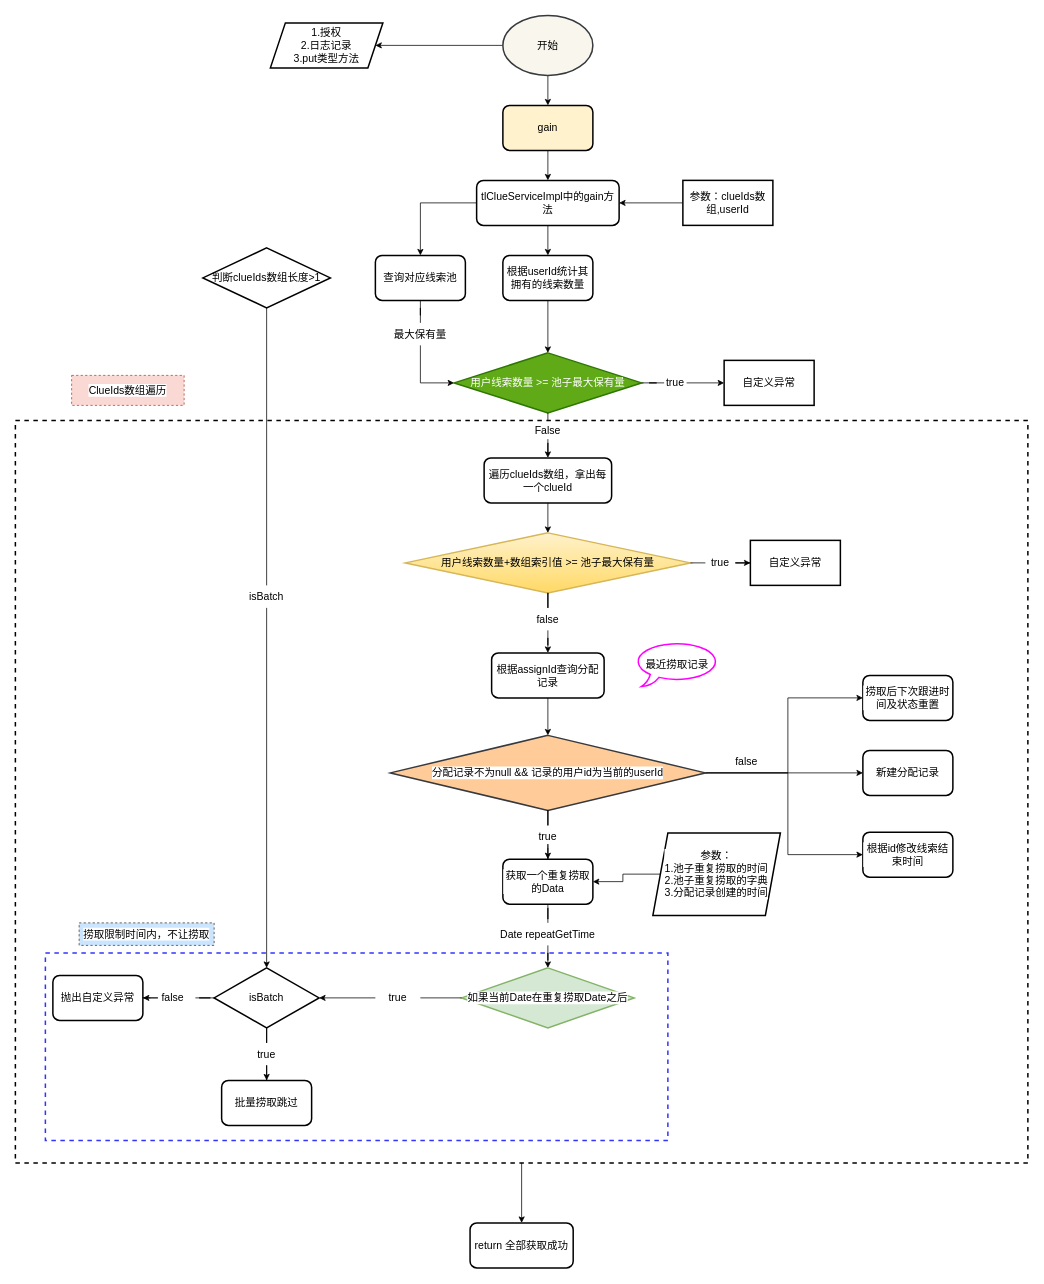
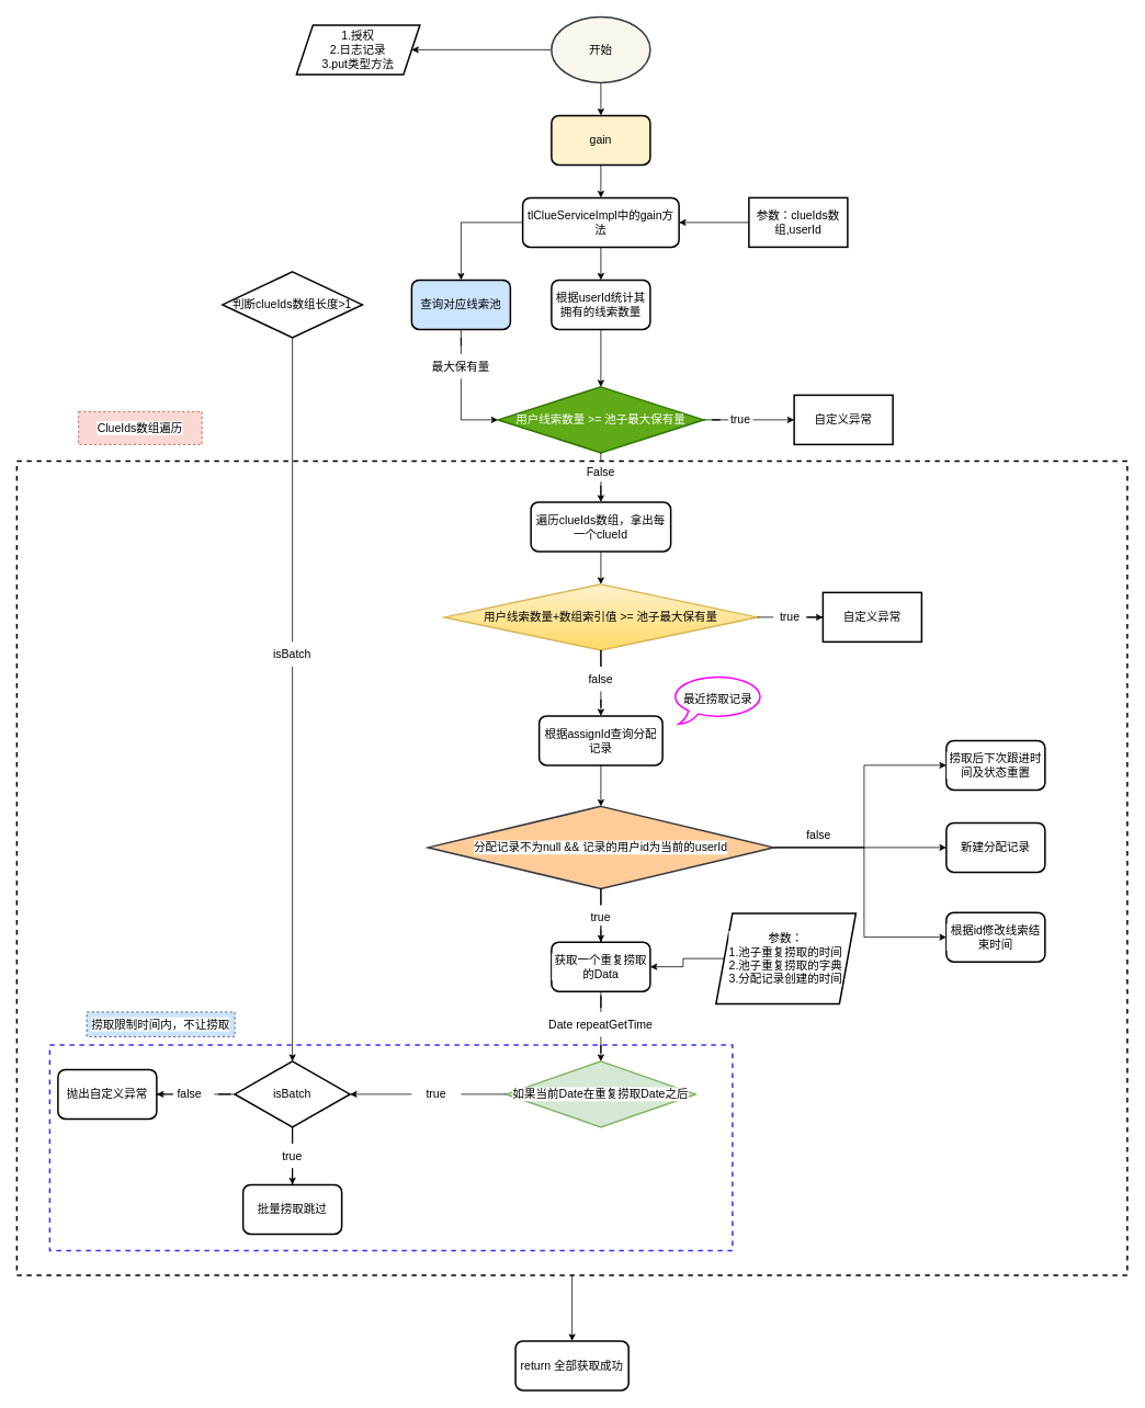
- <mxCell id="19" value="查询对应线索池" style="rounded=1;whiteSpace=wrap;html=1;fontSize=14;strokeWidth=2;" vertex="1" parent="1"><mxGeometry x="500" y="340" width="120" height="60" as="geometry" /></mxCell>
+ <mxCell id="19" value="查询对应线索池" style="rounded=1;whiteSpace=wrap;html=1;fontSize=14;strokeWidth=2;fillColor=#cce5ff;" vertex="1" parent="1"><mxGeometry x="500" y="340" width="120" height="60" as="geometry" /></mxCell>
- <mxCell id="80" value="最近捞取记录" style="whiteSpace=wrap;html=1;shape=mxgraph.basic.oval_callout;labelBackgroundColor=#FFFFFF;fontSize=14;strokeColor=#FF00FF;strokeWidth=2;fillColor=default;" vertex="1" parent="1"><mxGeometry x="845" y="855" width="115" height="60" as="geometry" /></mxCell>
+ <mxCell id="80" value="最近捞取记录" style="whiteSpace=wrap;html=1;shape=mxgraph.basic.oval_callout;labelBackgroundColor=#FFFFFF;fontSize=14;strokeColor=#FF00FF;strokeWidth=2;fillColor=default;" vertex="1" parent="1"><mxGeometry x="815" y="820" width="115" height="60" as="geometry" /></mxCell>
